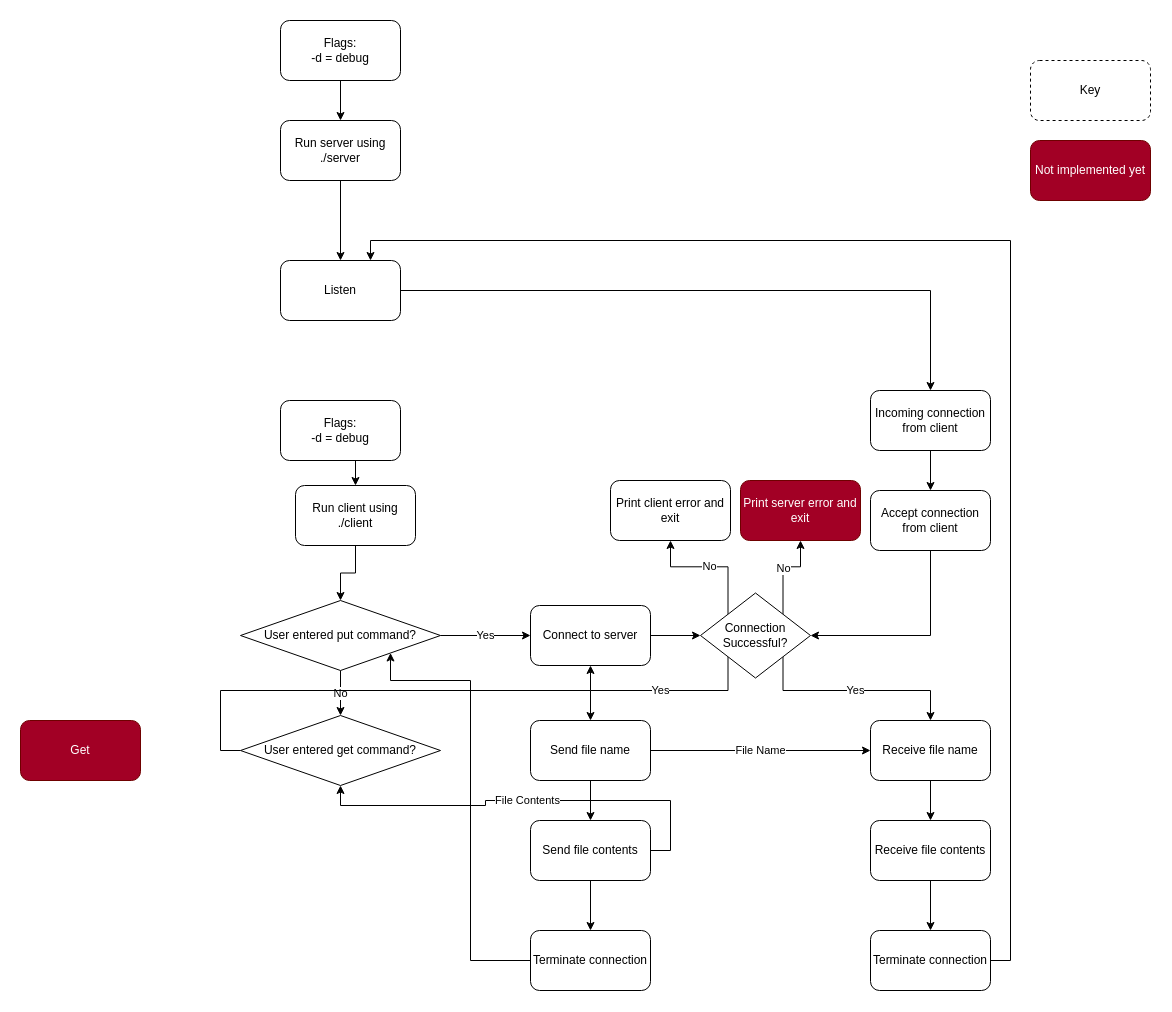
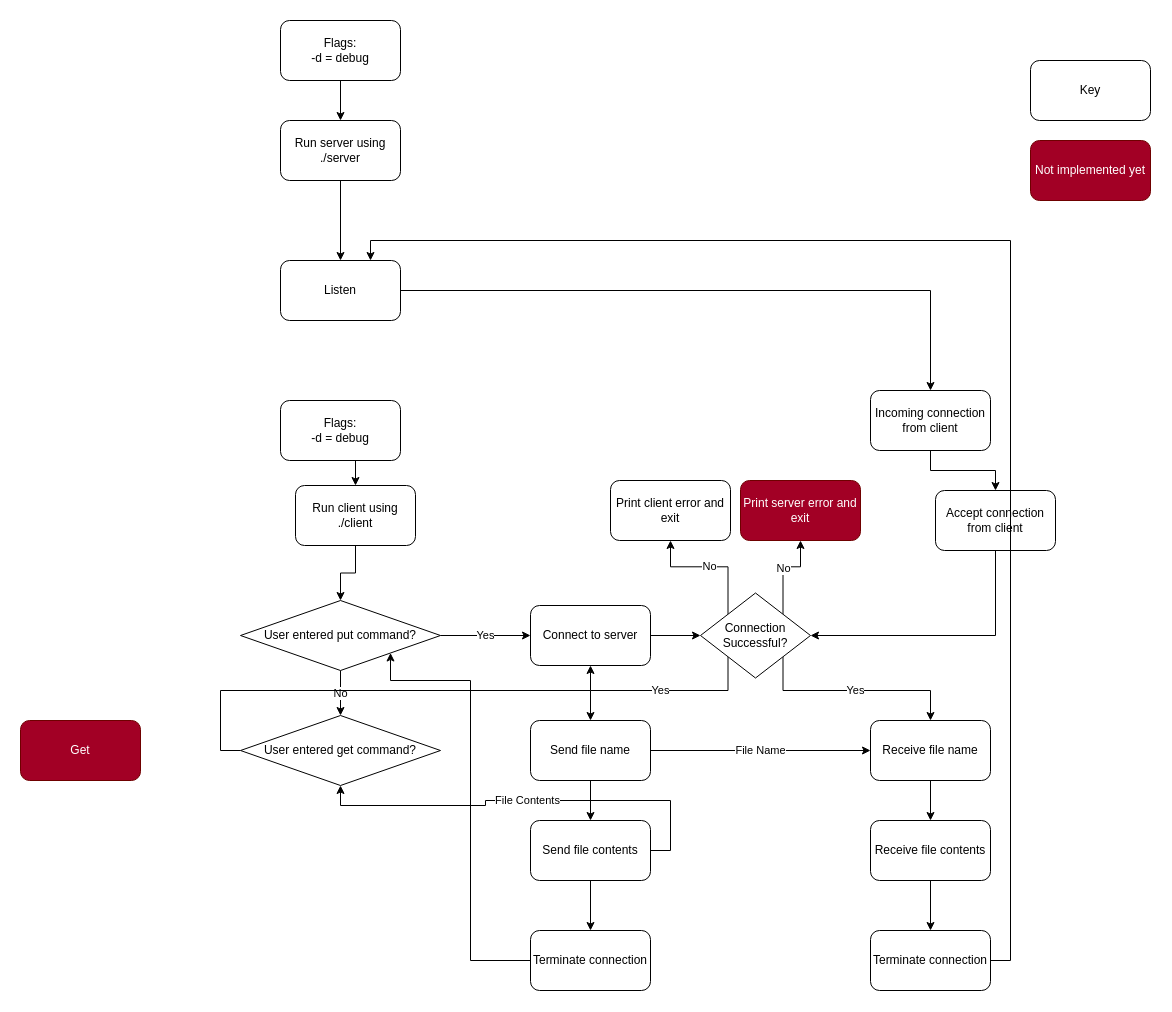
- <mxCell id="33" value="Key" style="rounded=1;whiteSpace=wrap;html=1;dashed=1;" vertex="1" parent="1"><mxGeometry x="1030" y="60" width="120" height="60" as="geometry" /></mxCell>
+ <mxCell id="33" value="Key" style="rounded=1;whiteSpace=wrap;html=1;" vertex="1" parent="1"><mxGeometry x="1030" y="60" width="120" height="60" as="geometry" /></mxCell>
- <mxCell id="18" value="Accept connection from client" style="rounded=1;whiteSpace=wrap;html=1;" vertex="1" parent="1"><mxGeometry x="870" y="490" width="120" height="60" as="geometry" /></mxCell>
+ <mxCell id="18" value="Accept connection from client" style="rounded=1;whiteSpace=wrap;html=1;" vertex="1" parent="1"><mxGeometry x="935" y="490" width="120" height="60" as="geometry" /></mxCell>
